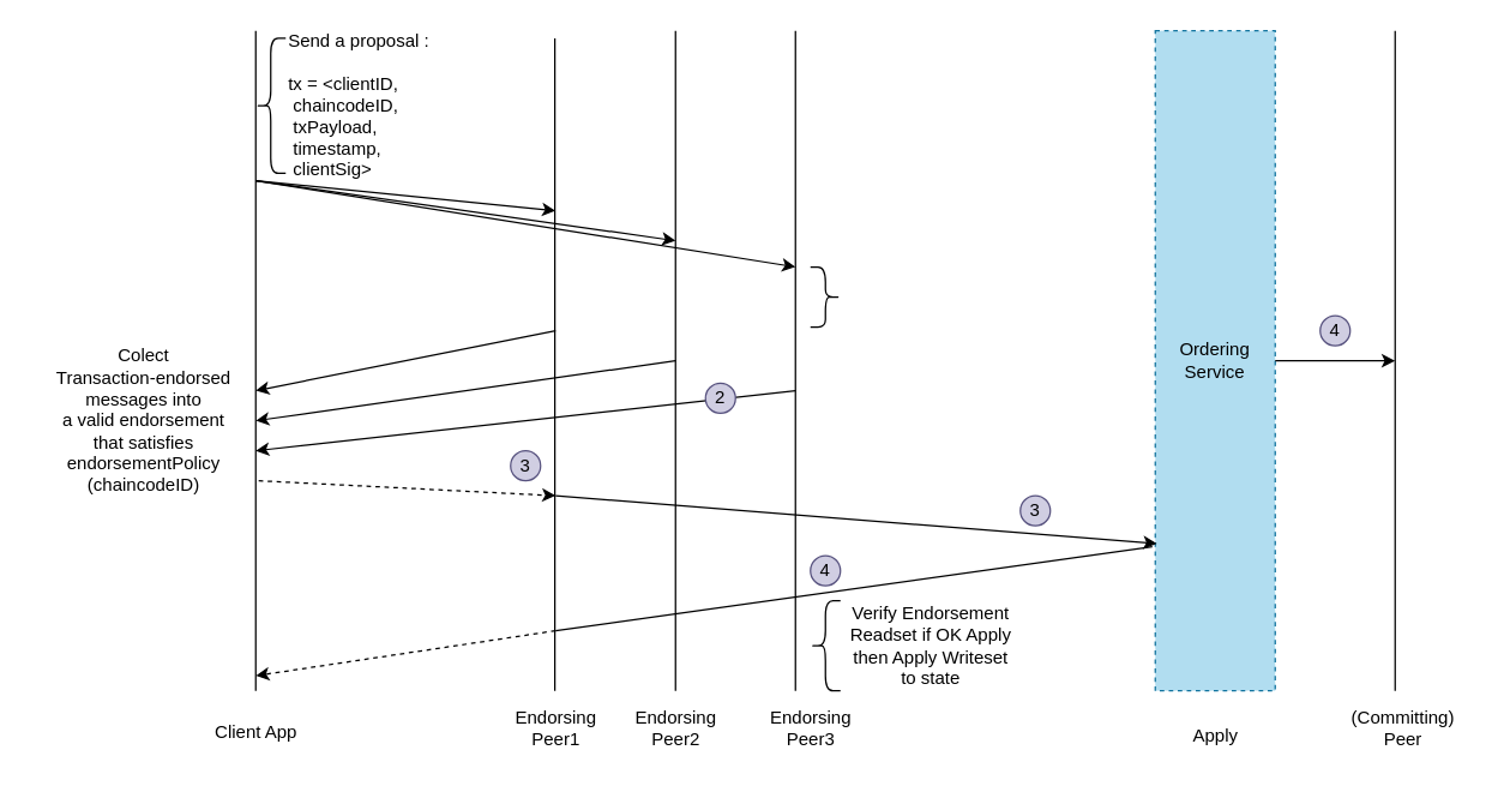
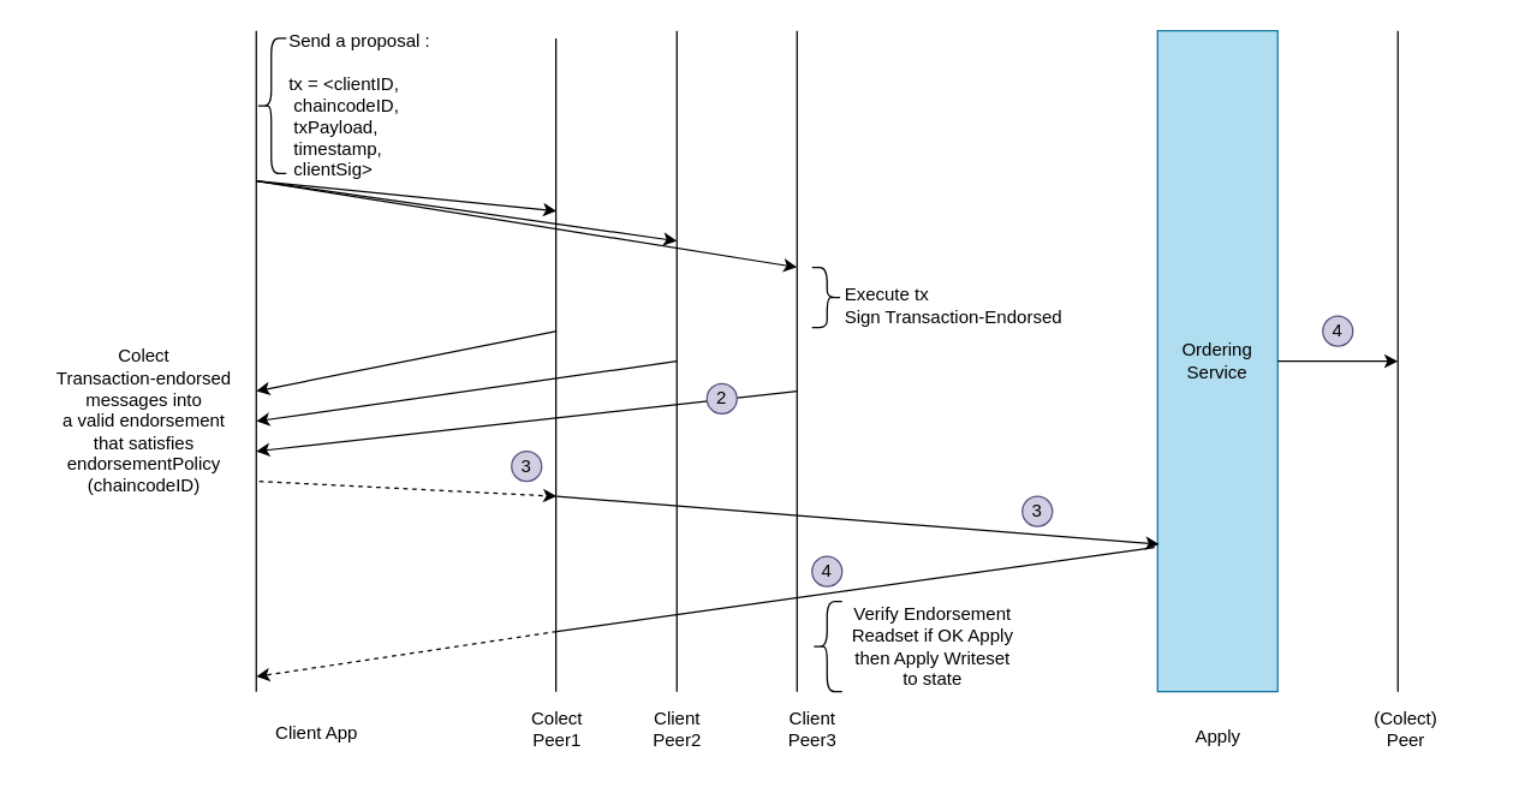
+ <mxCell id="10" value="&lt;div align=&quot;left&quot;&gt;Execute tx&lt;br&gt;Sign Transaction-Endorsed&lt;br&gt;&lt;/div&gt;" style="text;html=1;align=left;verticalAlign=middle;resizable=0;points=[];autosize=1;strokeColor=none;" parent="1" vertex="1"><mxGeometry x="560" y="187.5" width="180" height="30" as="geometry" /></mxCell>
- <mxCell id="21" value="&lt;div&gt;Ordering&lt;/div&gt;&lt;div&gt;Service&lt;br&gt;&lt;/div&gt;" style="rounded=0;whiteSpace=wrap;html=1;strokeWidth=1;verticalAlign=middle;fillColor=#b1ddf0;strokeColor=#10739e;dashed=1;" parent="1" vertex="1"><mxGeometry x="770" y="20" width="80" height="440" as="geometry" /></mxCell>
+ <mxCell id="21" value="&lt;div&gt;Ordering&lt;/div&gt;&lt;div&gt;Service&lt;br&gt;&lt;/div&gt;" style="rounded=0;whiteSpace=wrap;html=1;strokeWidth=1;verticalAlign=middle;fillColor=#b1ddf0;strokeColor=#10739e;" parent="1" vertex="1"><mxGeometry x="770" y="20" width="80" height="440" as="geometry" /></mxCell>
- <mxCell id="18" value="&lt;div&gt;Endorsing &lt;br&gt;&lt;/div&gt;&lt;div&gt;Peer1&lt;/div&gt;" style="text;html=1;align=center;verticalAlign=middle;resizable=0;points=[];autosize=1;strokeColor=none;" parent="1" vertex="1"><mxGeometry x="330" y="470" width="80" height="30" as="geometry" /></mxCell>
+ <mxCell id="18" value="&lt;div&gt;Colect &lt;br&gt;&lt;/div&gt;&lt;div&gt;Peer1&lt;/div&gt;" style="text;html=1;align=center;verticalAlign=middle;resizable=0;points=[];autosize=1;strokeColor=none;" parent="1" vertex="1"><mxGeometry x="330" y="470" width="80" height="30" as="geometry" /></mxCell>
- <mxCell id="19" value="&lt;div&gt;Endorsing &lt;br&gt;&lt;/div&gt;&lt;div&gt;Peer2&lt;/div&gt;" style="text;html=1;align=center;verticalAlign=middle;resizable=0;points=[];autosize=1;strokeColor=none;" parent="1" vertex="1"><mxGeometry x="410" y="470" width="80" height="30" as="geometry" /></mxCell>
+ <mxCell id="19" value="&lt;div&gt;Client &lt;br&gt;&lt;/div&gt;&lt;div&gt;Peer2&lt;/div&gt;" style="text;html=1;align=center;verticalAlign=middle;resizable=0;points=[];autosize=1;strokeColor=none;" parent="1" vertex="1"><mxGeometry x="410" y="470" width="80" height="30" as="geometry" /></mxCell>
- <mxCell id="20" value="&lt;div&gt;Endorsing &lt;br&gt;&lt;/div&gt;&lt;div&gt;Peer3&lt;/div&gt;" style="text;html=1;align=center;verticalAlign=middle;resizable=0;points=[];autosize=1;strokeColor=none;" parent="1" vertex="1"><mxGeometry x="500" y="470" width="80" height="30" as="geometry" /></mxCell>
+ <mxCell id="20" value="&lt;div&gt;Client &lt;br&gt;&lt;/div&gt;&lt;div&gt;Peer3&lt;/div&gt;" style="text;html=1;align=center;verticalAlign=middle;resizable=0;points=[];autosize=1;strokeColor=none;" parent="1" vertex="1"><mxGeometry x="500" y="470" width="80" height="30" as="geometry" /></mxCell>
- <mxCell id="29" value="&lt;div&gt;(Committing)&lt;/div&gt;&lt;div&gt;Peer&lt;br&gt;&lt;/div&gt;" style="text;html=1;align=center;verticalAlign=middle;resizable=0;points=[];autosize=1;strokeColor=none;" parent="1" vertex="1"><mxGeometry x="885" y="470" width="100" height="30" as="geometry" /></mxCell>
+ <mxCell id="29" value="&lt;div&gt;(Colect)&lt;/div&gt;&lt;div&gt;Peer&lt;br&gt;&lt;/div&gt;" style="text;html=1;align=center;verticalAlign=middle;resizable=0;points=[];autosize=1;strokeColor=none;" parent="1" vertex="1"><mxGeometry x="885" y="470" width="100" height="30" as="geometry" /></mxCell>
- <mxCell id="17" value="&lt;div&gt;Client App&lt;/div&gt;&lt;div&gt;&lt;br&gt;&lt;/div&gt;" style="text;html=1;align=center;verticalAlign=middle;resizable=0;points=[];autosize=1;strokeColor=none;" parent="1" vertex="1"><mxGeometry x="130" y="480" width="80" height="30" as="geometry" /></mxCell>
+ <mxCell id="17" value="&lt;div&gt;Client App&lt;/div&gt;&lt;div&gt;&lt;br&gt;&lt;/div&gt;" style="text;html=1;align=center;verticalAlign=middle;resizable=0;points=[];autosize=1;strokeColor=none;" parent="1" vertex="1"><mxGeometry x="170" y="480" width="80" height="30" as="geometry" /></mxCell>
